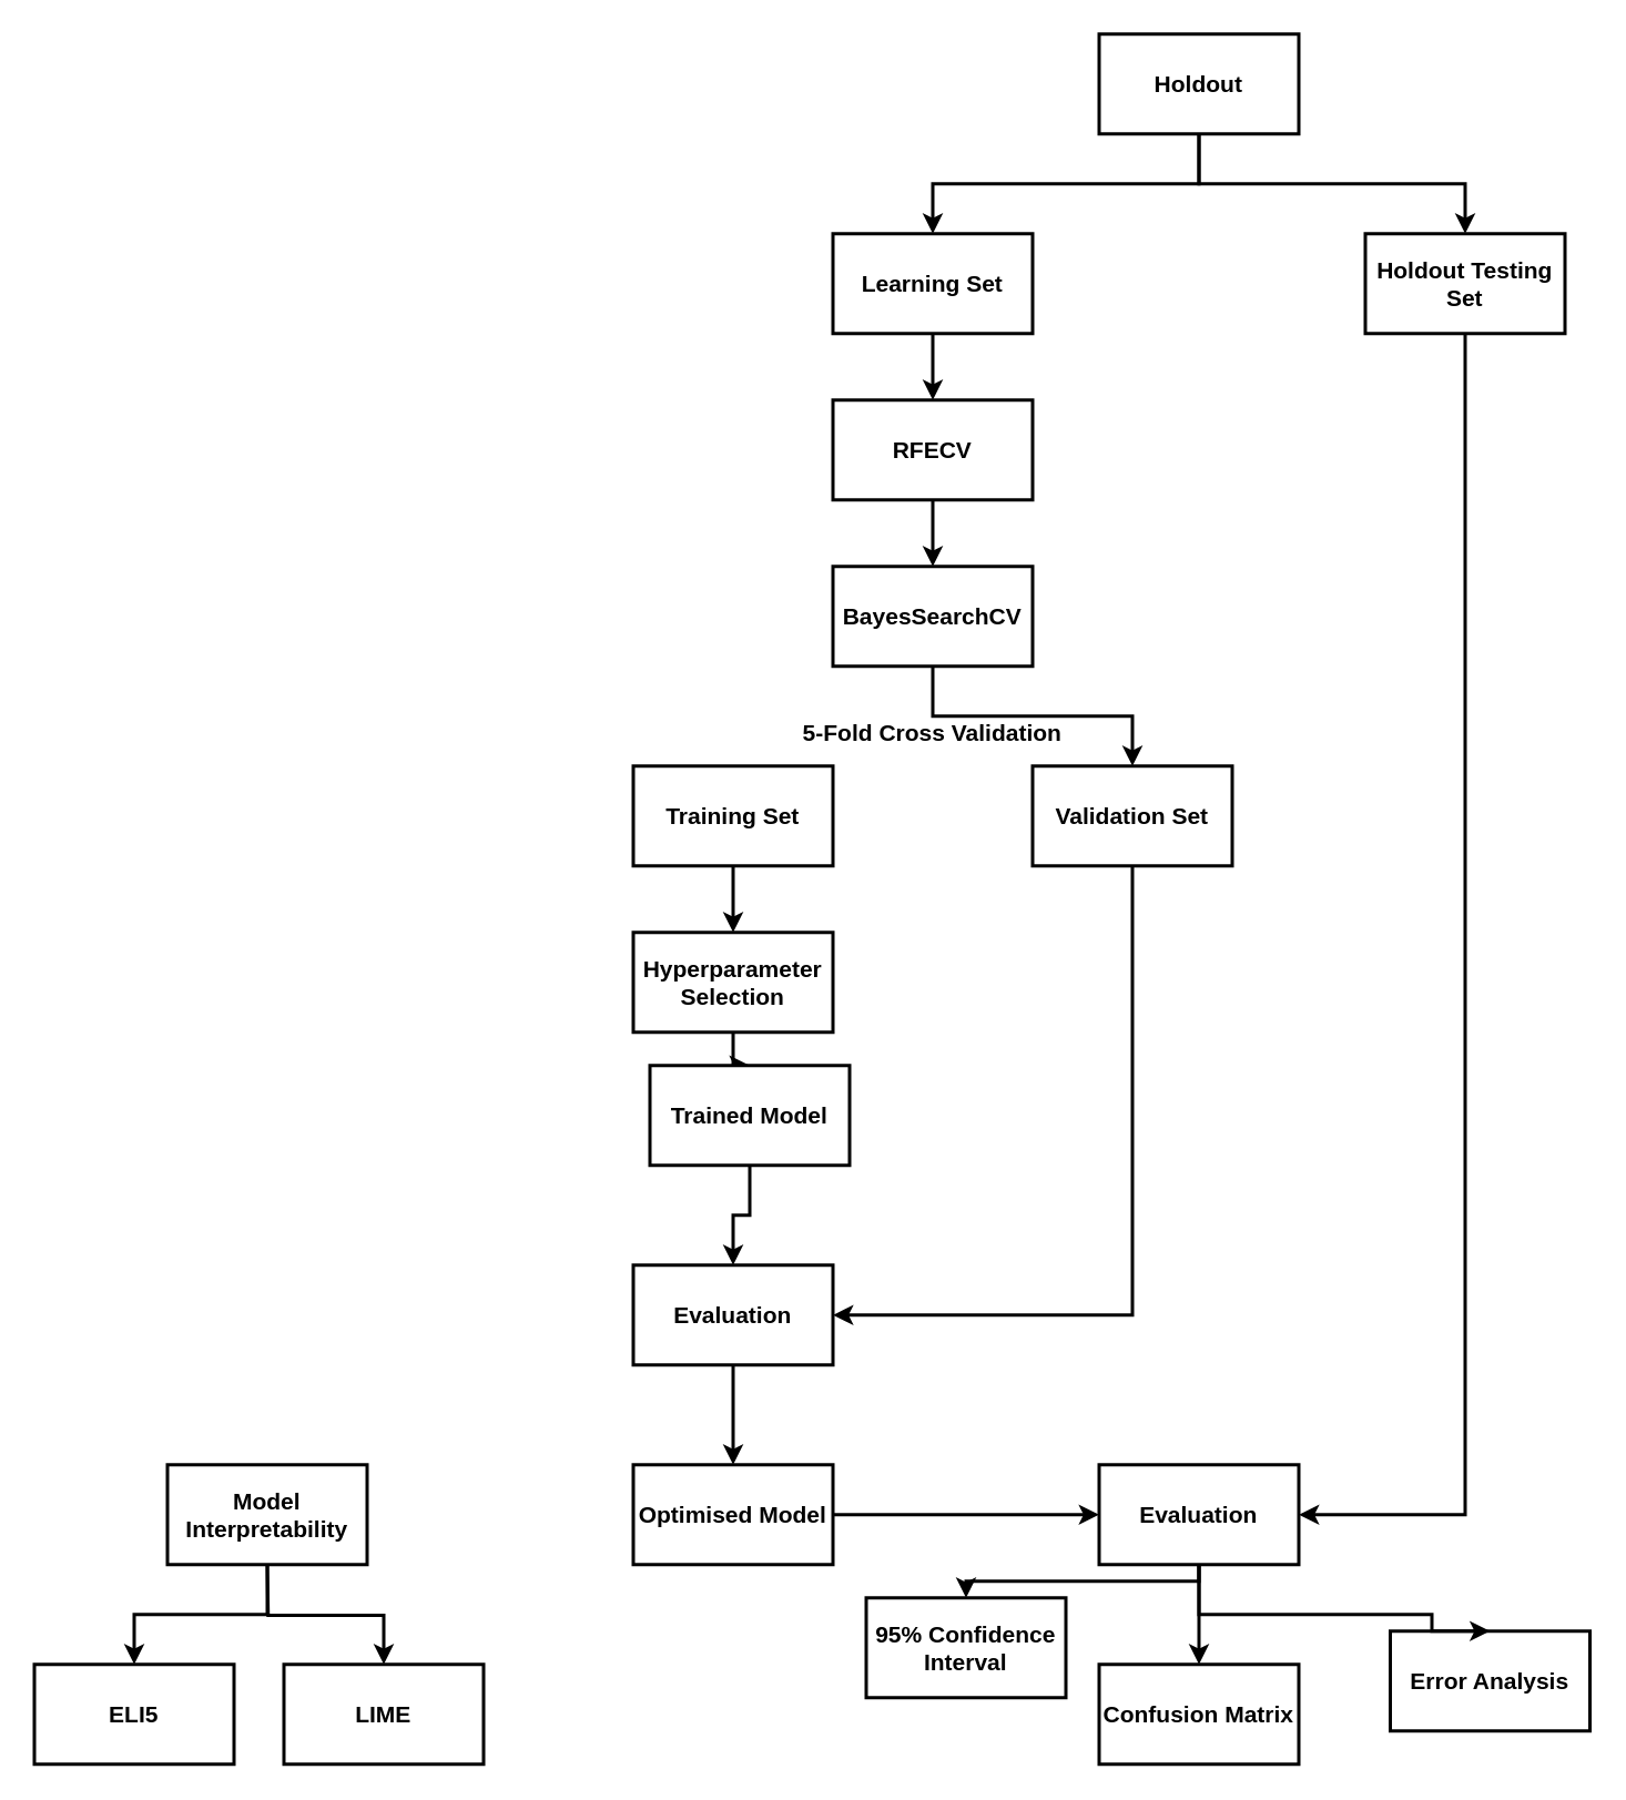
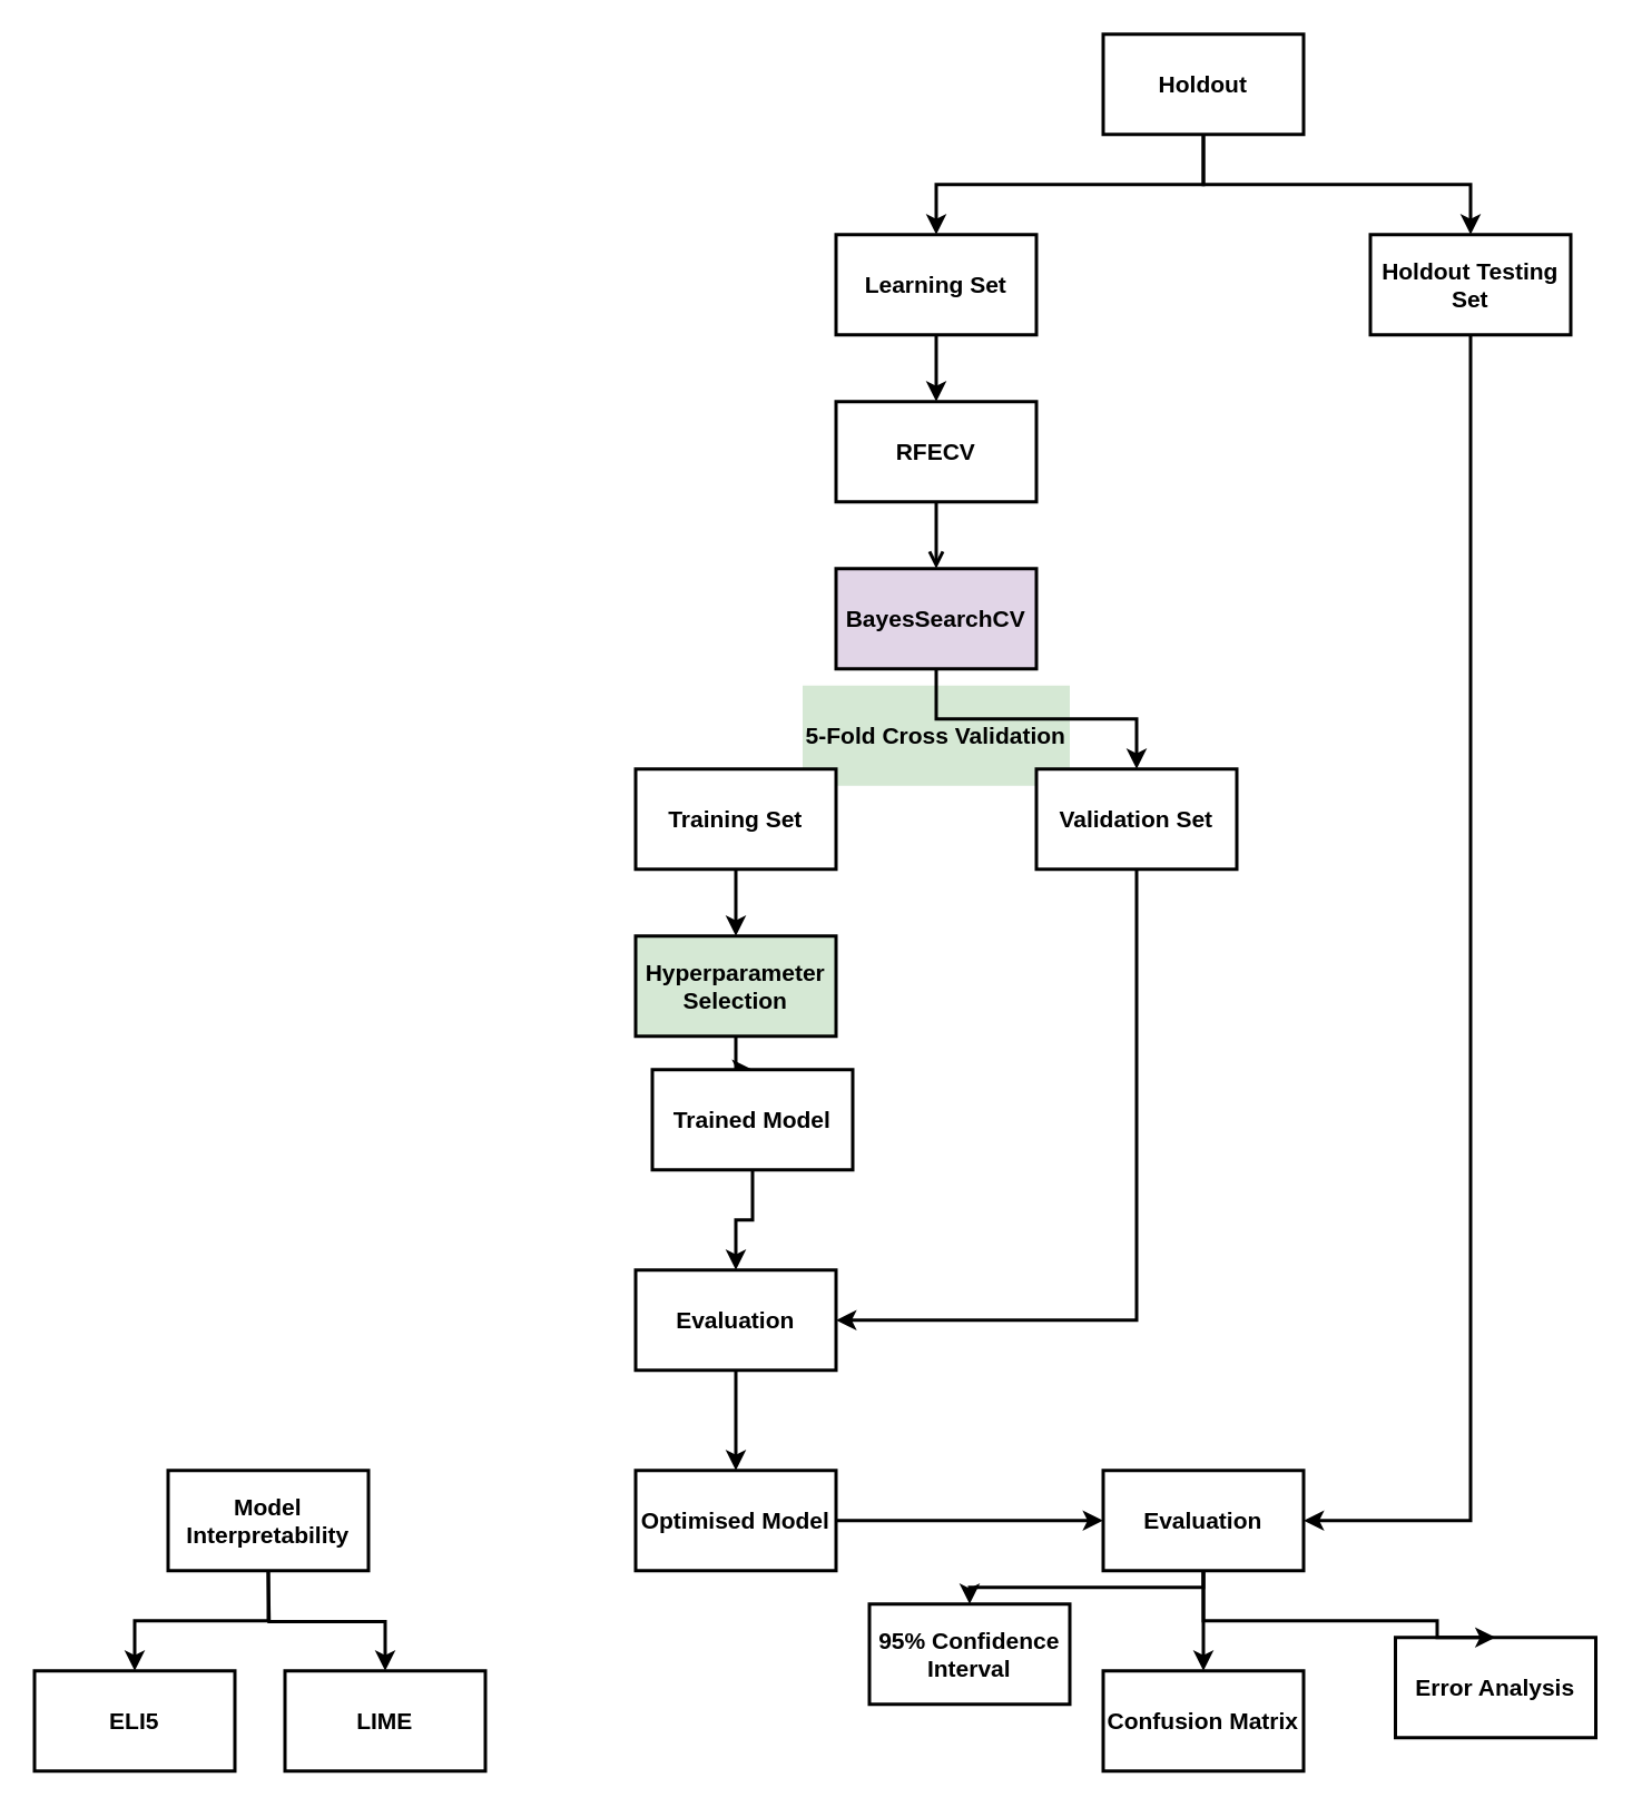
- <mxCell id="4" style="edgeStyle=orthogonalEdgeStyle;rounded=0;orthogonalLoop=1;jettySize=auto;html=1;exitX=0.5;exitY=1;exitDx=0;exitDy=0;entryX=0.5;entryY=0;entryDx=0;entryDy=0;strokeWidth=2;fontSize=14;endArrow=classic;endFill=1;elbow=vertical;" edge="1" parent="1" source="5" target="10"><mxGeometry relative="1" as="geometry" /></mxCell>
+ <mxCell id="4" style="edgeStyle=orthogonalEdgeStyle;rounded=0;orthogonalLoop=1;jettySize=auto;html=1;exitX=0.5;exitY=1;exitDx=0;exitDy=0;entryX=0.5;entryY=0;entryDx=0;entryDy=0;strokeWidth=2;fontSize=14;endArrow=open;endFill=1;elbow=vertical;" edge="1" parent="1" source="5" target="10"><mxGeometry relative="1" as="geometry" /></mxCell>
- <mxCell id="10" value="&lt;font style=&quot;font-size: 14px;&quot;&gt;&lt;b&gt;BayesSearchCV&lt;/b&gt;&lt;/font&gt;" style="rounded=0;whiteSpace=wrap;html=1;strokeWidth=2;" vertex="1" parent="1"><mxGeometry x="500" y="340" width="120" height="60" as="geometry" /></mxCell>
+ <mxCell id="10" value="&lt;font style=&quot;font-size: 14px;&quot;&gt;&lt;b&gt;BayesSearchCV&lt;/b&gt;&lt;/font&gt;" style="rounded=0;whiteSpace=wrap;html=1;strokeWidth=2;fillColor=#e1d5e7;" vertex="1" parent="1"><mxGeometry x="500" y="340" width="120" height="60" as="geometry" /></mxCell>
- <mxCell id="2" value="&lt;font style=&quot;font-size: 14px;&quot;&gt;&lt;b&gt;5-Fold Cross Validation&lt;/b&gt;&lt;/font&gt;" style="rounded=0;whiteSpace=wrap;html=1;strokeWidth=2;strokeColor=none;" vertex="1" parent="1"><mxGeometry x="480" y="410" width="160" height="60" as="geometry" /></mxCell>
+ <mxCell id="2" value="&lt;font style=&quot;font-size: 14px;&quot;&gt;&lt;b&gt;5-Fold Cross Validation&lt;/b&gt;&lt;/font&gt;" style="rounded=0;whiteSpace=wrap;html=1;strokeWidth=2;strokeColor=none;fillColor=#d5e8d4;" vertex="1" parent="1"><mxGeometry x="480" y="410" width="160" height="60" as="geometry" /></mxCell>
- <mxCell id="15" value="&lt;font style=&quot;font-size: 14px;&quot;&gt;&lt;b&gt;Hyperparameter Selection&lt;/b&gt;&lt;/font&gt;" style="rounded=0;whiteSpace=wrap;html=1;strokeWidth=2;" vertex="1" parent="1"><mxGeometry x="380" y="560" width="120" height="60" as="geometry" /></mxCell>
+ <mxCell id="15" value="&lt;font style=&quot;font-size: 14px;&quot;&gt;&lt;b&gt;Hyperparameter Selection&lt;/b&gt;&lt;/font&gt;" style="rounded=0;whiteSpace=wrap;html=1;strokeWidth=2;fillColor=#d5e8d4;" vertex="1" parent="1"><mxGeometry x="380" y="560" width="120" height="60" as="geometry" /></mxCell>
